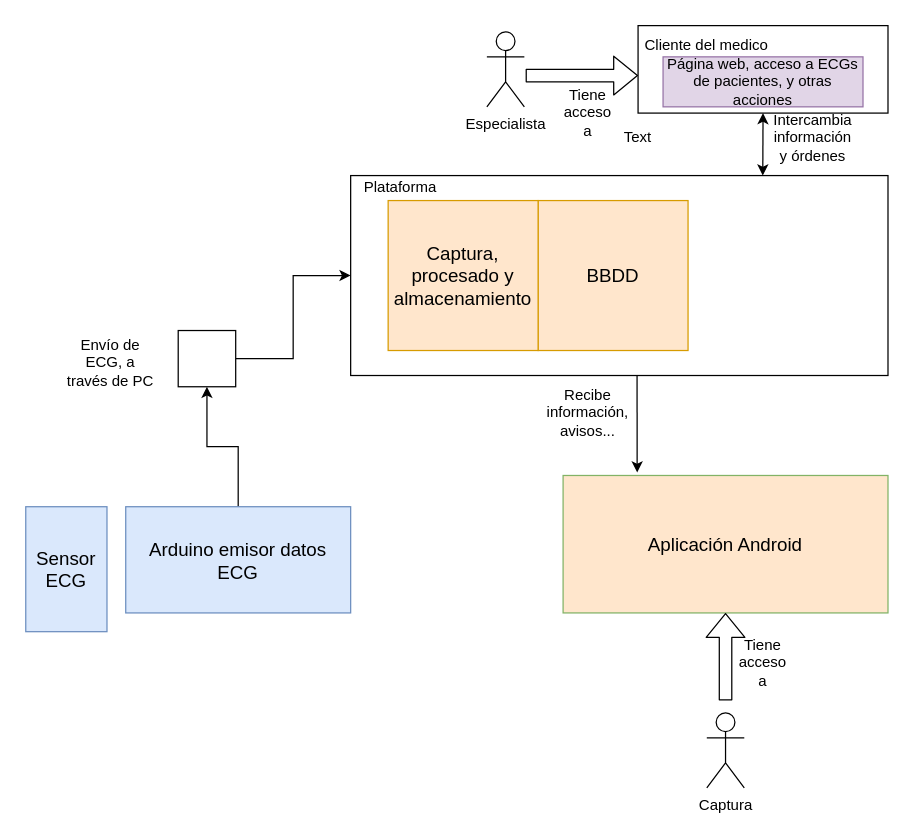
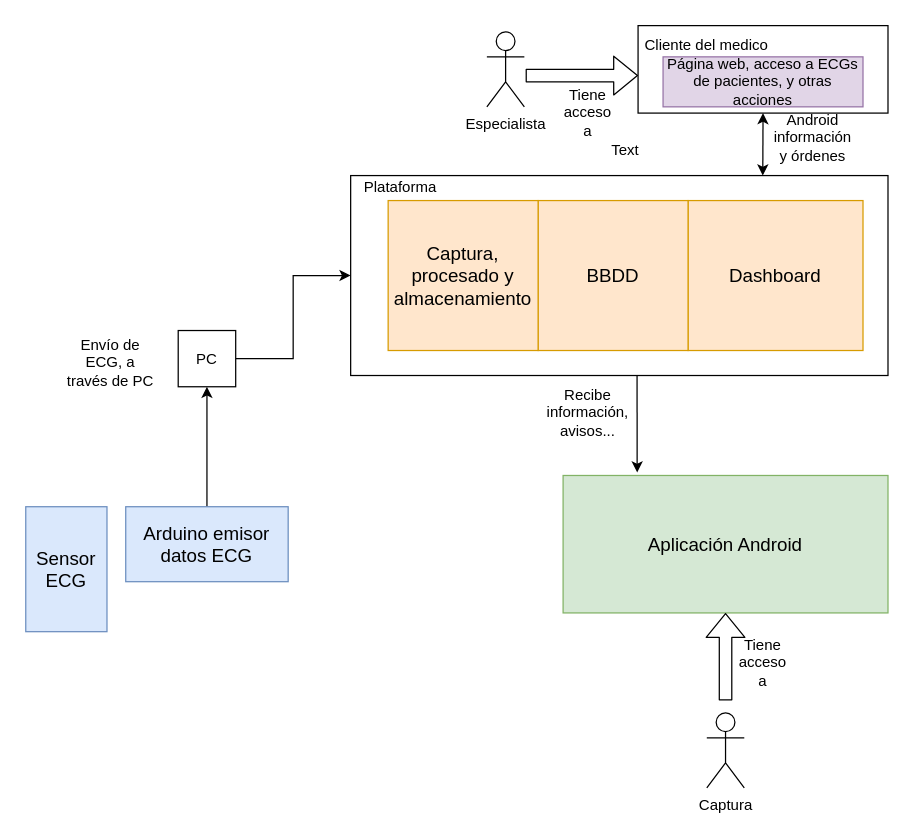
- <mxCell id="25" value="Text" style="text;html=1;strokeColor=none;fillColor=none;align=center;verticalAlign=middle;whiteSpace=wrap;rounded=0;" parent="1" vertex="1"><mxGeometry x="490" y="100" width="40" height="20" as="geometry" /></mxCell>
+ <mxCell id="25" value="Text" style="text;html=1;strokeColor=none;fillColor=none;align=center;verticalAlign=middle;whiteSpace=wrap;rounded=0;" parent="1" vertex="1"><mxGeometry x="480" y="110" width="40" height="20" as="geometry" /></mxCell>
- <mxCell id="20" value="Intercambia información y órdenes" style="text;html=1;strokeColor=none;fillColor=none;align=center;verticalAlign=middle;whiteSpace=wrap;rounded=0;" parent="1" vertex="1"><mxGeometry x="630" y="100" width="40" height="20" as="geometry" /></mxCell>
+ <mxCell id="20" value="Android información y órdenes" style="text;html=1;strokeColor=none;fillColor=none;align=center;verticalAlign=middle;whiteSpace=wrap;rounded=0;" parent="1" vertex="1"><mxGeometry x="630" y="100" width="40" height="20" as="geometry" /></mxCell>
+ <mxCell id="4" value="Dashboard" style="rounded=0;whiteSpace=wrap;html=1;verticalAlign=middle;fontSize=15;fillColor=#ffe6cc;strokeColor=#d79b00;" parent="1" vertex="1"><mxGeometry x="550" y="160" width="140" height="120" as="geometry" /></mxCell>
+ <mxCell id="28" value="PC" style="text;html=1;strokeColor=none;fillColor=none;align=center;verticalAlign=middle;whiteSpace=wrap;rounded=0;" vertex="1" parent="1"><mxGeometry x="145" y="276.5" width="40" height="20" as="geometry" /></mxCell>
- <mxCell id="5" value="Aplicación Android" style="rounded=0;whiteSpace=wrap;html=1;fontSize=15;fillColor=#ffe6cc;strokeColor=#82b366;" parent="1" vertex="1"><mxGeometry x="450" y="380" width="260" height="110" as="geometry" /></mxCell>
+ <mxCell id="5" value="Aplicación Android" style="rounded=0;whiteSpace=wrap;html=1;fontSize=15;fillColor=#d5e8d4;strokeColor=#82b366;" parent="1" vertex="1"><mxGeometry x="450" y="380" width="260" height="110" as="geometry" /></mxCell>
- <mxCell id="8" value="Arduino emisor datos ECG" style="rounded=0;whiteSpace=wrap;html=1;fontSize=15;fillColor=#dae8fc;strokeColor=#6c8ebf;" parent="1" vertex="1"><mxGeometry x="100" y="405" width="180" height="85" as="geometry" /></mxCell>
+ <mxCell id="8" value="Arduino emisor datos ECG" style="rounded=0;whiteSpace=wrap;html=1;fontSize=15;fillColor=#dae8fc;strokeColor=#6c8ebf;" parent="1" vertex="1"><mxGeometry x="100" y="405" width="130" height="60" as="geometry" /></mxCell>
